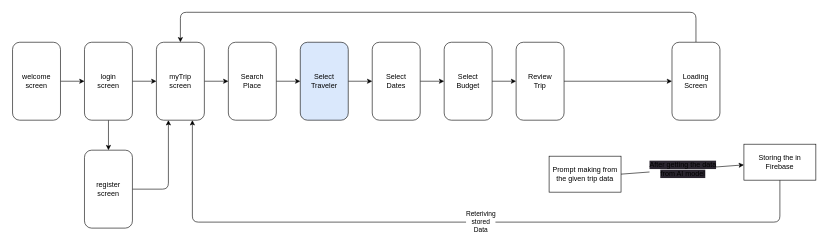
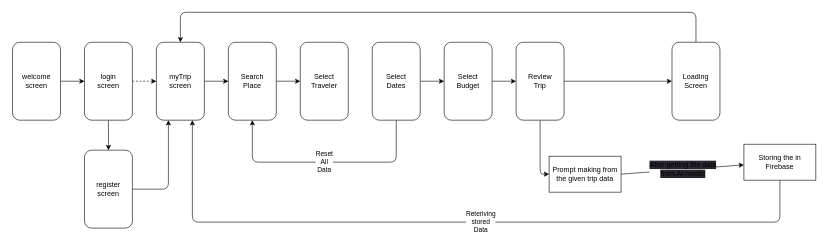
- <mxCell id="5" value="" style="edgeStyle=none;html=1;" parent="1" source="6" target="10" edge="1"><mxGeometry relative="1" as="geometry" /></mxCell>
+ <mxCell id="5" value="" style="edgeStyle=none;html=1;dashed=1;" parent="1" source="6" target="10" edge="1"><mxGeometry relative="1" as="geometry" /></mxCell>
- <mxCell id="14" value="Select&lt;br&gt;Traveler" style="rounded=1;whiteSpace=wrap;html=1;rotation=0;fillColor=#dae8fc;" parent="1" vertex="1"><mxGeometry x="500" y="70" width="80" height="130" as="geometry" /></mxCell>
+ <mxCell id="14" value="Select&lt;br&gt;Traveler" style="rounded=1;whiteSpace=wrap;html=1;rotation=0;" parent="1" vertex="1"><mxGeometry x="500" y="70" width="80" height="130" as="geometry" /></mxCell>
- <mxCell id="13" value="" style="edgeStyle=none;html=1;" parent="1" source="14" target="17" edge="1"><mxGeometry relative="1" as="geometry" /></mxCell>
+ <mxCell id="16" value="Reset&lt;br&gt;All&lt;br&gt;Data" style="edgeStyle=none;html=1;entryX=0.5;entryY=1;entryDx=0;entryDy=0;" edge="1" parent="1" source="17" target="12"><mxGeometry relative="1" as="geometry"><Array as="points"><mxPoint x="660" y="270" /><mxPoint x="540" y="270" /><mxPoint x="420" y="270" /></Array></mxGeometry></mxCell>
+ <mxCell id="21" style="edgeStyle=none;html=1;exitX=0.5;exitY=1;exitDx=0;exitDy=0;" edge="1" parent="1" source="22" target="26"><mxGeometry relative="1" as="geometry"><mxPoint x="970" y="290" as="targetPoint" /><Array as="points"><mxPoint x="900" y="290" /></Array></mxGeometry></mxCell>
